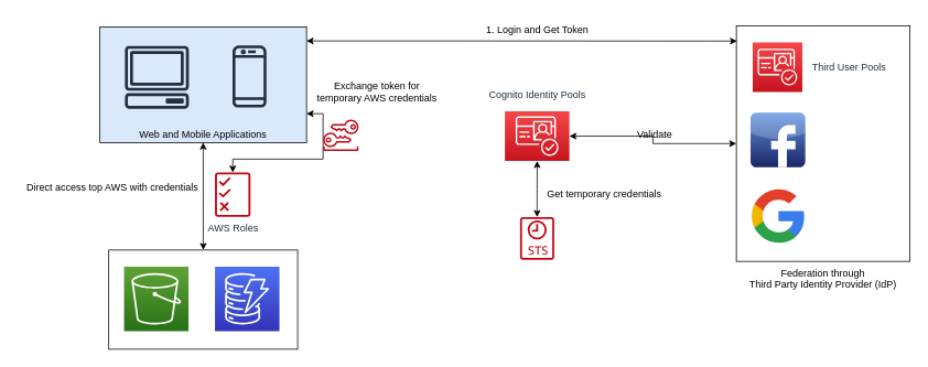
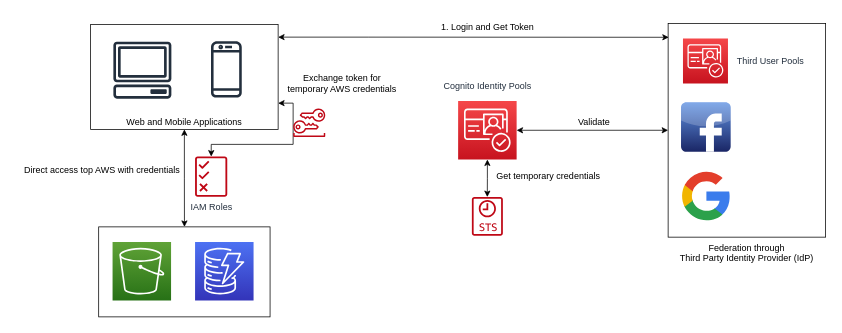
- <mxCell id="5" value="Web and Mobile Applications" style="rounded=0;whiteSpace=wrap;html=1;verticalAlign=bottom;fillColor=#dae8fc;" vertex="1" parent="1"><mxGeometry x="120" y="32" width="250" height="140" as="geometry" /></mxCell>
+ <mxCell id="5" value="Web and Mobile Applications" style="rounded=0;whiteSpace=wrap;html=1;verticalAlign=bottom;" vertex="1" parent="1"><mxGeometry x="120" y="32" width="250" height="140" as="geometry" /></mxCell>
- <mxCell id="12" value="Cognito Identity Pools" style="sketch=0;points=[[0,0,0],[0.25,0,0],[0.5,0,0],[0.75,0,0],[1,0,0],[0,1,0],[0.25,1,0],[0.5,1,0],[0.75,1,0],[1,1,0],[0,0.25,0],[0,0.5,0],[0,0.75,0],[1,0.25,0],[1,0.5,0],[1,0.75,0]];outlineConnect=0;fontColor=#232F3E;gradientColor=#F54749;gradientDirection=north;fillColor=#C7131F;strokeColor=#ffffff;dashed=0;verticalLabelPosition=top;verticalAlign=bottom;align=center;html=1;fontSize=12;fontStyle=0;aspect=fixed;shape=mxgraph.aws4.resourceIcon;resIcon=mxgraph.aws4.cognito;labelPosition=center;spacingBottom=10;" vertex="1" parent="1"><mxGeometry x="610" y="134.2" width="78" height="60" as="geometry" /></mxCell>
+ <mxCell id="12" value="Cognito Identity Pools" style="sketch=0;points=[[0,0,0],[0.25,0,0],[0.5,0,0],[0.75,0,0],[1,0,0],[0,1,0],[0.25,1,0],[0.5,1,0],[0.75,1,0],[1,1,0],[0,0.25,0],[0,0.5,0],[0,0.75,0],[1,0.25,0],[1,0.5,0],[1,0.75,0]];outlineConnect=0;fontColor=#232F3E;gradientColor=#F54749;gradientDirection=north;fillColor=#C7131F;strokeColor=#ffffff;dashed=0;verticalLabelPosition=top;verticalAlign=bottom;align=center;html=1;fontSize=12;fontStyle=0;aspect=fixed;shape=mxgraph.aws4.resourceIcon;resIcon=mxgraph.aws4.cognito;labelPosition=center;spacingBottom=10;" vertex="1" parent="1"><mxGeometry x="610" y="134.2" width="78" height="78" as="geometry" /></mxCell>
- <mxCell id="25" value="AWS Roles" style="sketch=0;outlineConnect=0;fontColor=#232F3E;gradientColor=none;fillColor=#BF0816;strokeColor=none;dashed=0;verticalLabelPosition=bottom;verticalAlign=top;align=center;html=1;fontSize=12;fontStyle=0;aspect=fixed;pointerEvents=1;shape=mxgraph.aws4.permissions;" vertex="1" parent="1"><mxGeometry x="259.25" y="208" width="42.92" height="54" as="geometry" /></mxCell>
+ <mxCell id="25" value="IAM Roles" style="sketch=0;outlineConnect=0;fontColor=#232F3E;gradientColor=none;fillColor=#BF0816;strokeColor=none;dashed=0;verticalLabelPosition=bottom;verticalAlign=top;align=center;html=1;fontSize=12;fontStyle=0;aspect=fixed;pointerEvents=1;shape=mxgraph.aws4.permissions;" vertex="1" parent="1"><mxGeometry x="259.25" y="208" width="42.92" height="54" as="geometry" /></mxCell>
